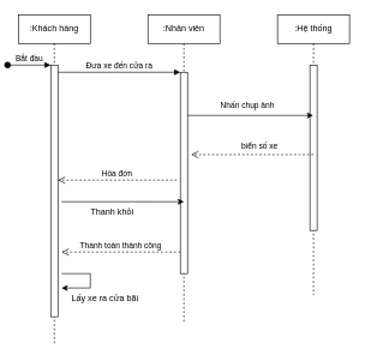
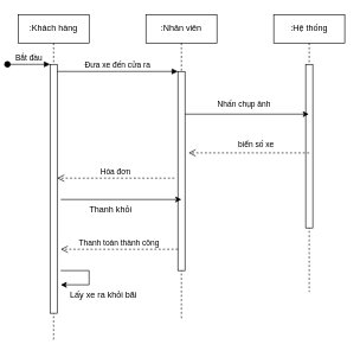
- <mxCell id="21" value="Lấy xe ra cửa bãi" style="text;html=1;align=center;verticalAlign=middle;resizable=0;points=[];autosize=1;strokeColor=none;fillColor=none;" vertex="1" parent="1"><mxGeometry x="80" y="400" width="120" height="30" as="geometry" /></mxCell>
+ <mxCell id="21" value="Lấy xe ra khỏi bãi" style="text;html=1;align=center;verticalAlign=middle;resizable=0;points=[];autosize=1;strokeColor=none;fillColor=none;" vertex="1" parent="1"><mxGeometry x="80" y="400" width="120" height="30" as="geometry" /></mxCell>
